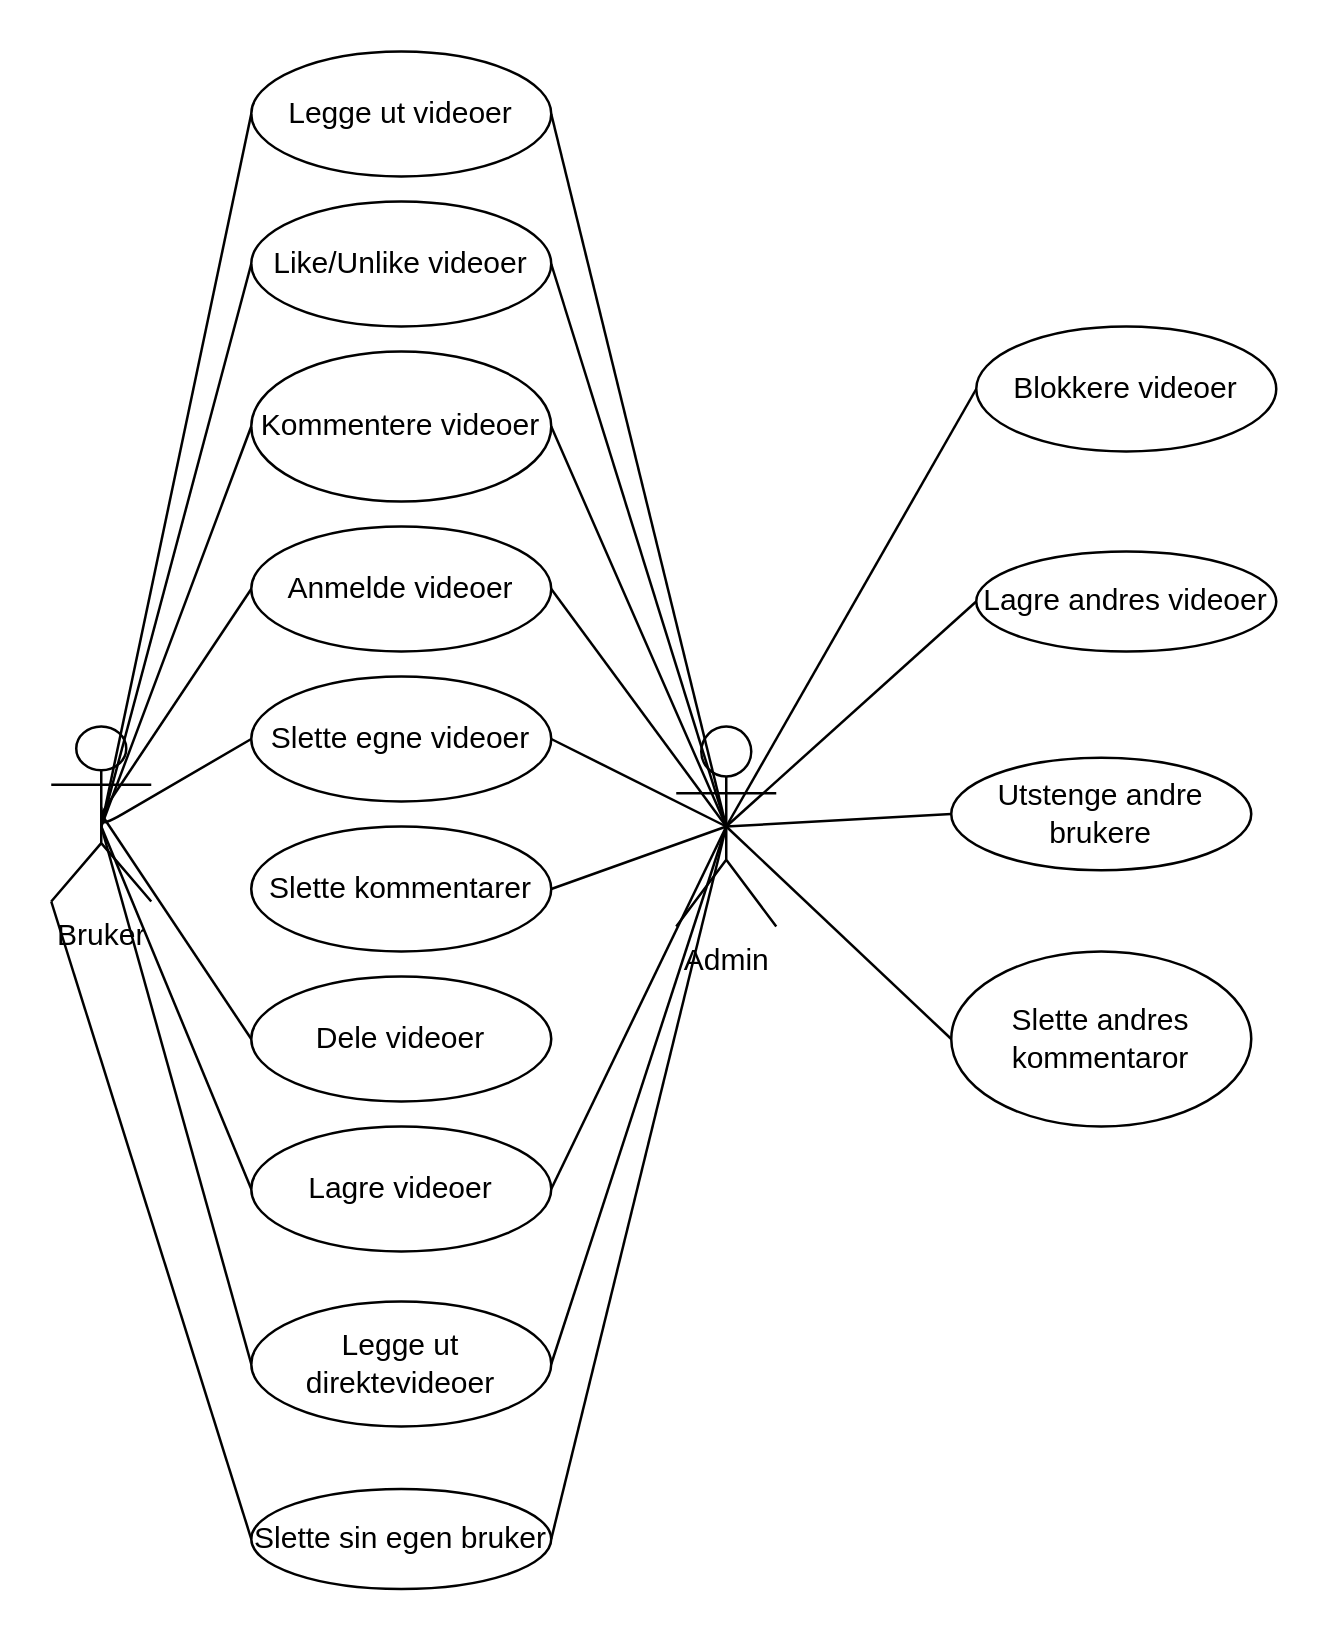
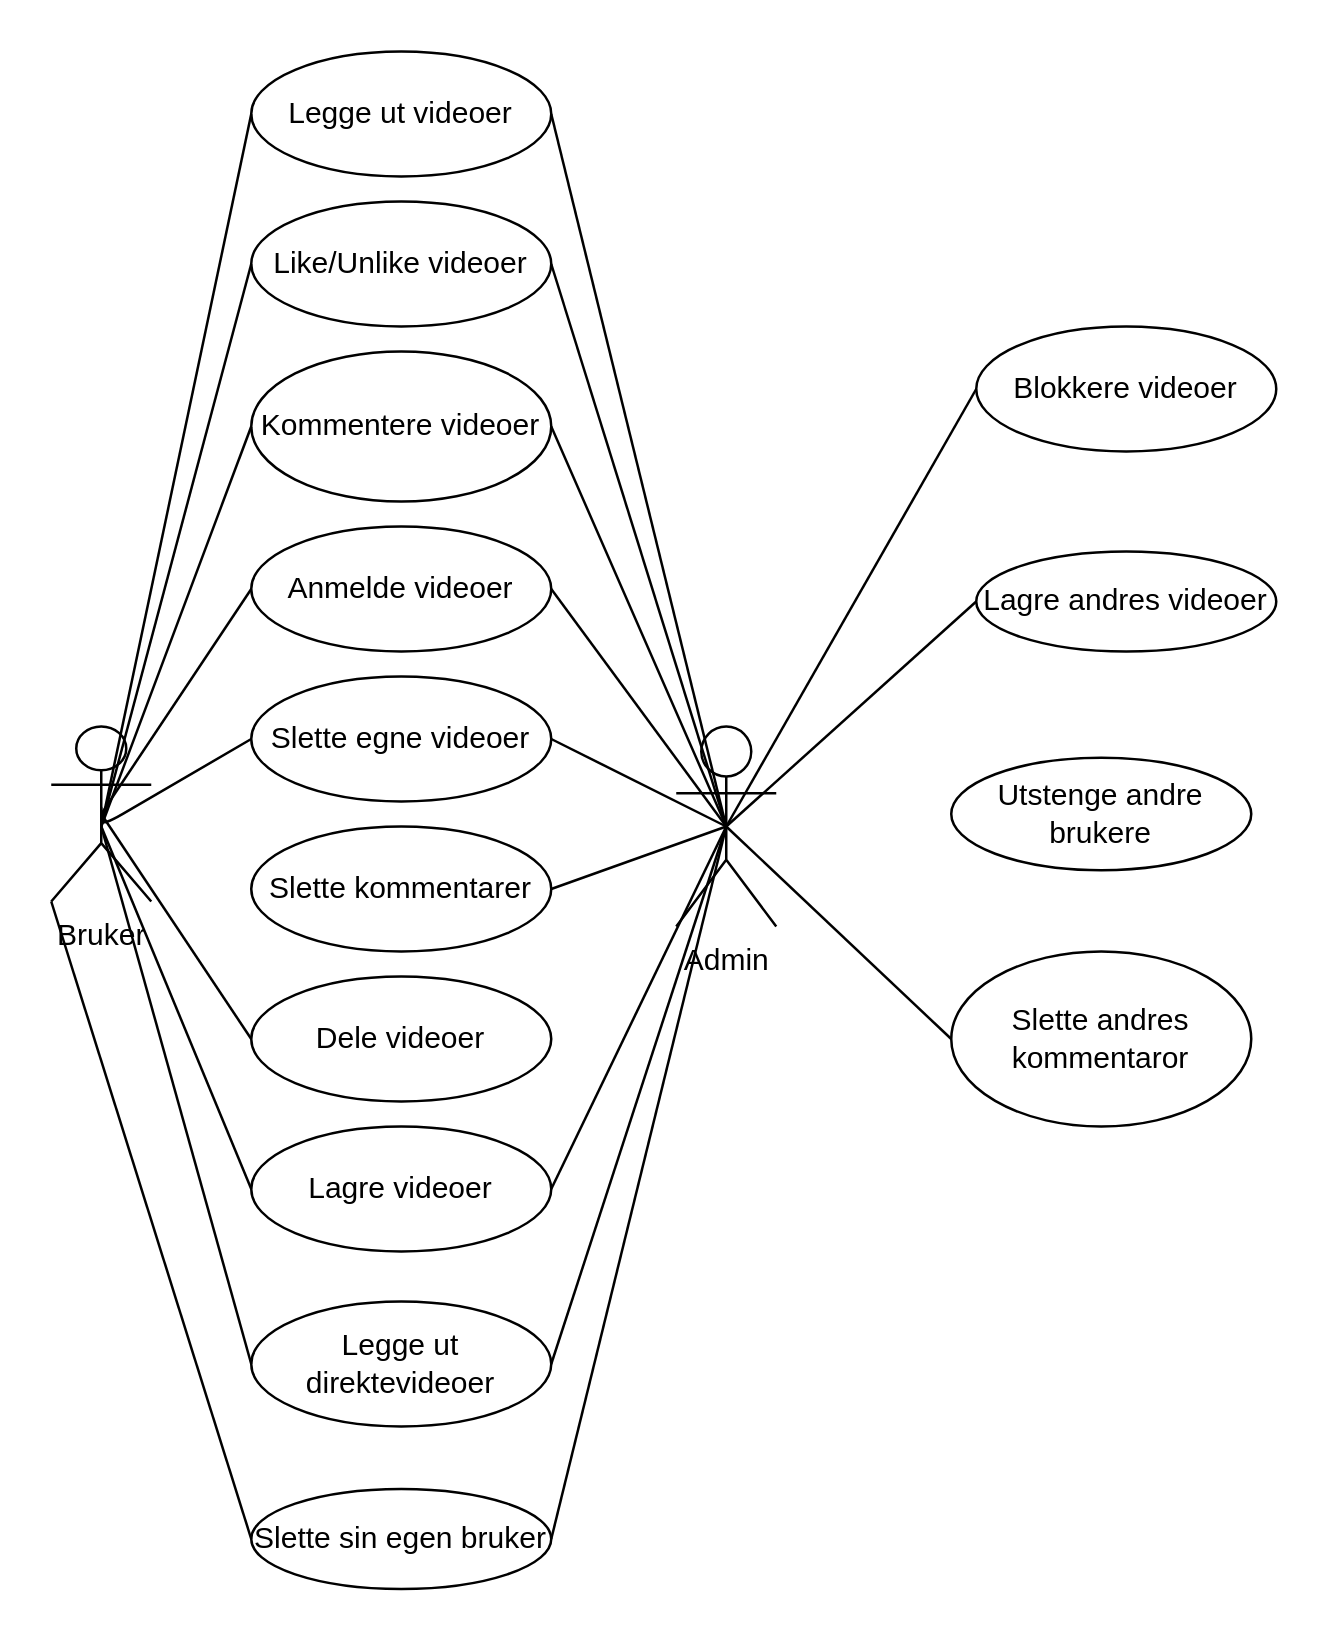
- <mxCell id="36" value="" style="endArrow=none;html=1;exitX=0.5;exitY=0.5;exitDx=0;exitDy=0;exitPerimeter=0;entryX=0;entryY=0.5;entryDx=0;entryDy=0;" edge="1" parent="1" source="13" target="33"><mxGeometry width="50" height="50" relative="1" as="geometry"><mxPoint x="350" y="350" as="sourcePoint" /><mxPoint x="400" y="300" as="targetPoint" /></mxGeometry></mxCell>
